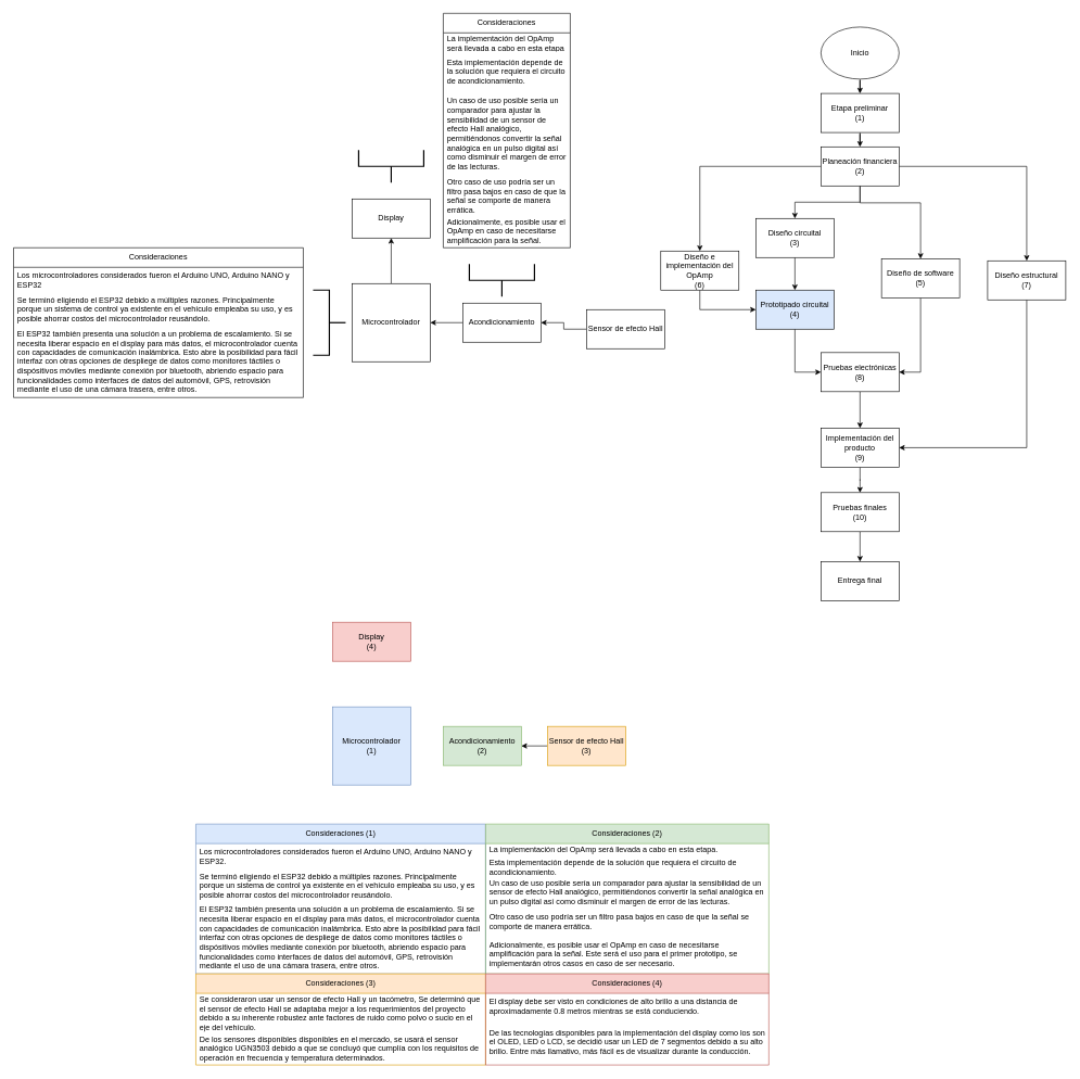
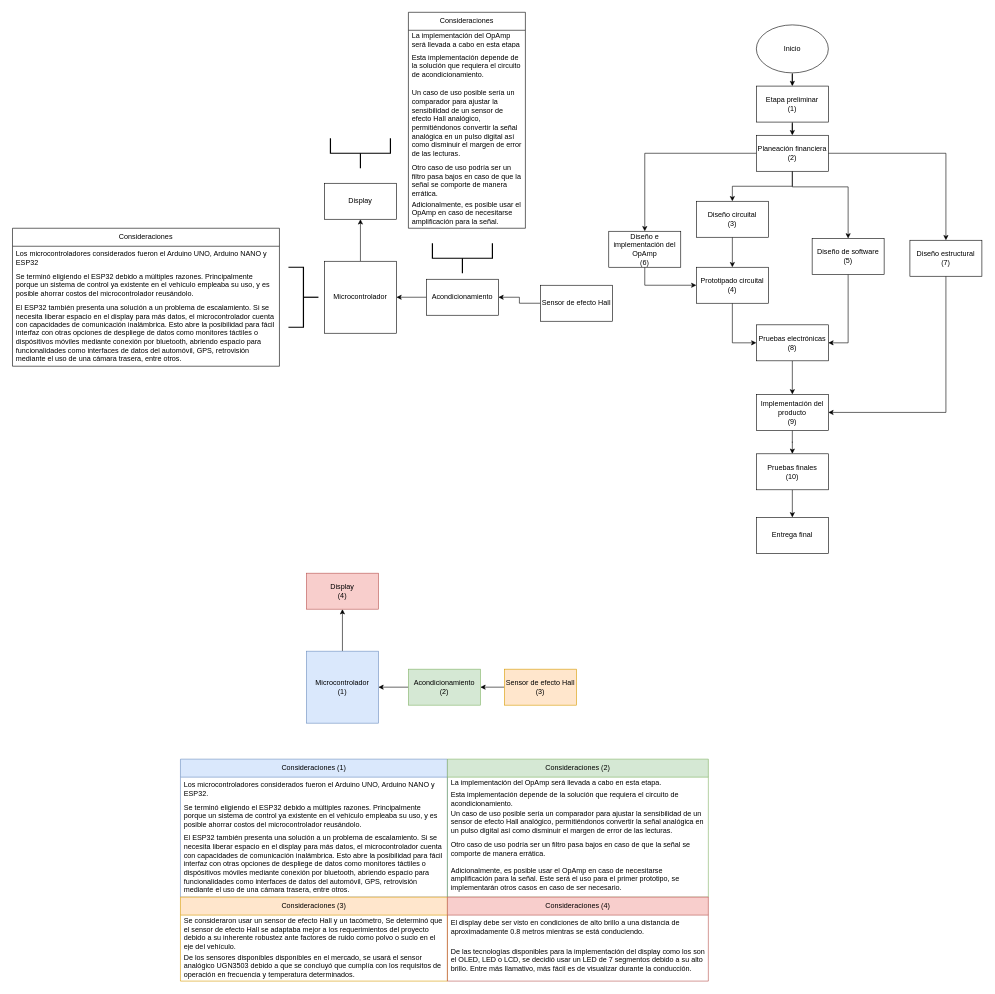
- <mxCell id="9" value="Prototipado circuital&lt;div&gt;(4)&lt;/div&gt;" style="rounded=0;whiteSpace=wrap;html=1;fillColor=#dae8fc;" vertex="1" parent="1"><mxGeometry x="1160" y="445" width="120" height="60" as="geometry" /></mxCell>
+ <mxCell id="9" value="Prototipado circuital&lt;div&gt;(4)&lt;/div&gt;" style="rounded=0;whiteSpace=wrap;html=1;" vertex="1" parent="1"><mxGeometry x="1160" y="445" width="120" height="60" as="geometry" /></mxCell>
+ <mxCell id="33" style="edgeStyle=orthogonalEdgeStyle;rounded=0;orthogonalLoop=1;jettySize=auto;html=1;entryX=0.5;entryY=1;entryDx=0;entryDy=0;" edge="1" parent="1" source="34" target="35"><mxGeometry relative="1" as="geometry" /></mxCell>
+ <mxCell id="36" style="edgeStyle=orthogonalEdgeStyle;rounded=0;orthogonalLoop=1;jettySize=auto;html=1;entryX=1;entryY=0.5;entryDx=0;entryDy=0;" edge="1" parent="1" source="37" target="34"><mxGeometry relative="1" as="geometry" /></mxCell>
